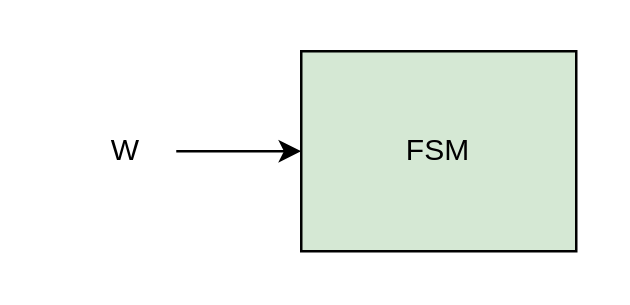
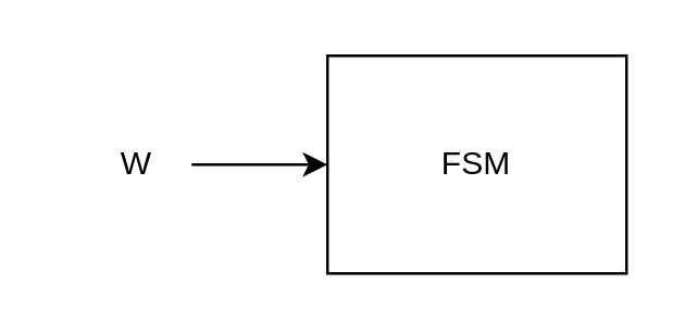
- <mxCell id="2" value="FSM" style="rounded=0;whiteSpace=wrap;html=1;fillColor=#d5e8d4;" vertex="1" parent="1"><mxGeometry x="120" y="20" width="110" height="80" as="geometry" /></mxCell>
+ <mxCell id="2" value="FSM" style="rounded=0;whiteSpace=wrap;html=1;" vertex="1" parent="1"><mxGeometry x="120" y="20" width="110" height="80" as="geometry" /></mxCell>
